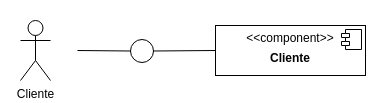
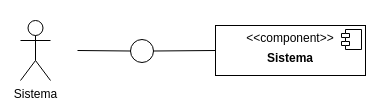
- <mxCell id="2" value="&lt;p style=&quot;margin: 0px ; margin-top: 6px ; text-align: center&quot;&gt;&amp;lt;&amp;lt;component&amp;gt;&amp;gt;&lt;/p&gt;&lt;p style=&quot;margin: 0px ; margin-top: 6px ; text-align: center&quot;&gt;&lt;b&gt;Cliente&lt;/b&gt;&lt;/p&gt;" style="align=left;overflow=fill;html=1;" vertex="1" parent="1"><mxGeometry x="215" y="25" width="150" height="50" as="geometry" /></mxCell>
+ <mxCell id="2" value="&lt;p style=&quot;margin: 0px ; margin-top: 6px ; text-align: center&quot;&gt;&amp;lt;&amp;lt;component&amp;gt;&amp;gt;&lt;/p&gt;&lt;p style=&quot;margin: 0px ; margin-top: 6px ; text-align: center&quot;&gt;&lt;b&gt;Sistema&lt;/b&gt;&lt;/p&gt;" style="align=left;overflow=fill;html=1;" vertex="1" parent="1"><mxGeometry x="215" y="25" width="150" height="50" as="geometry" /></mxCell>
- <mxCell id="7" value="Cliente" style="shape=umlActor;verticalLabelPosition=bottom;labelBackgroundColor=#ffffff;verticalAlign=top;html=1;outlineConnect=0;fillColor=#FFFFFF;" vertex="1" parent="1"><mxGeometry x="20" y="20" width="30" height="60" as="geometry" /></mxCell>
+ <mxCell id="7" value="Sistema" style="shape=umlActor;verticalLabelPosition=bottom;labelBackgroundColor=#ffffff;verticalAlign=top;html=1;outlineConnect=0;fillColor=#FFFFFF;" vertex="1" parent="1"><mxGeometry x="20" y="20" width="30" height="60" as="geometry" /></mxCell>
